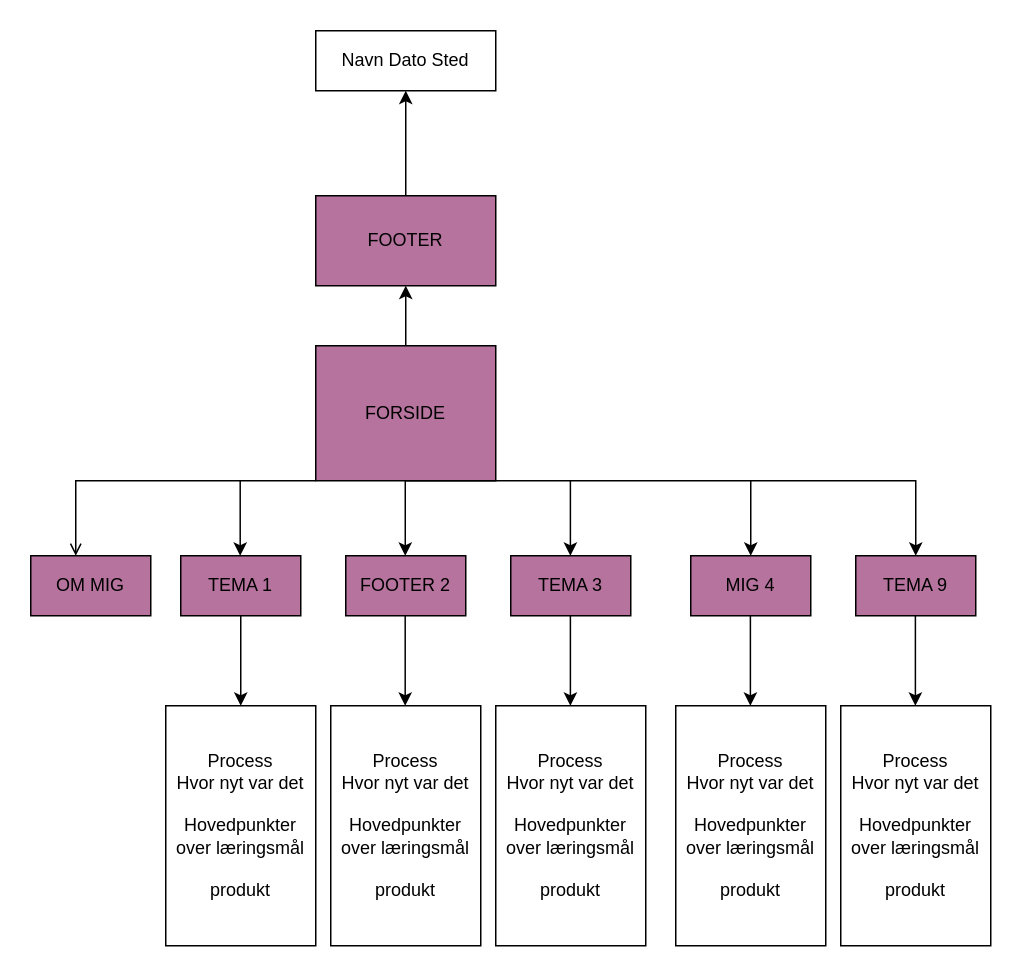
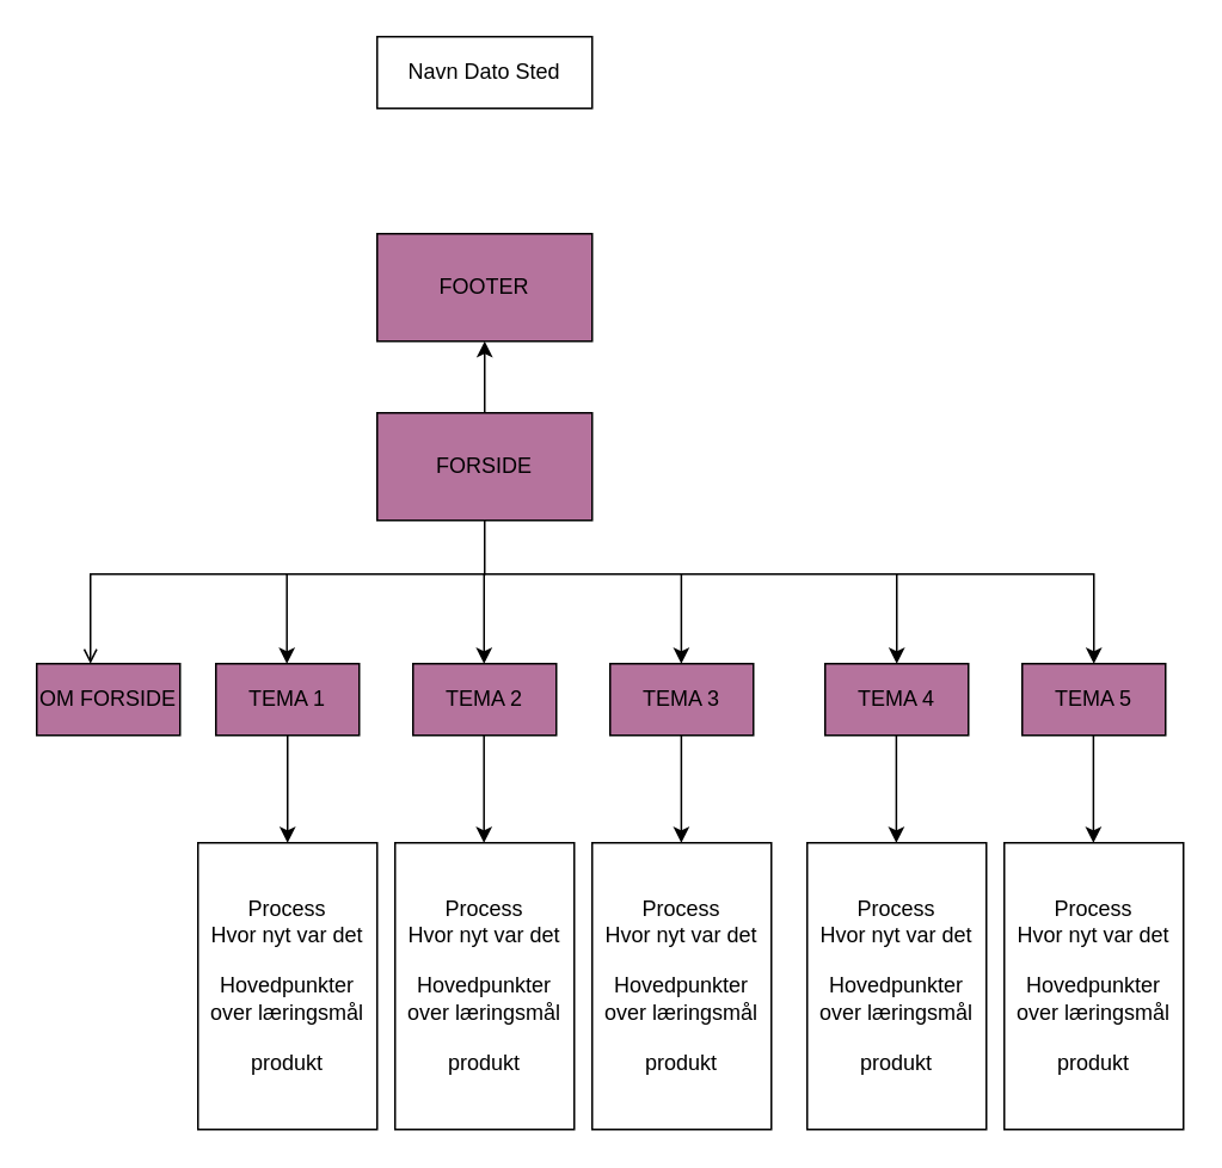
- <mxCell id="26" value="" style="edgeStyle=orthogonalEdgeStyle;rounded=0;orthogonalLoop=1;jettySize=auto;html=1;" edge="1" parent="1" source="27" target="28"><mxGeometry relative="1" as="geometry" /></mxCell>
- <mxCell id="4" value="FORSIDE" style="rounded=0;whiteSpace=wrap;html=1;fillColor=#B5739D;" vertex="1" parent="1"><mxGeometry x="210" y="230" width="120" height="90" as="geometry" /></mxCell>
+ <mxCell id="4" value="FORSIDE" style="rounded=0;whiteSpace=wrap;html=1;fillColor=#B5739D;" vertex="1" parent="1"><mxGeometry x="210" y="230" width="120" height="60" as="geometry" /></mxCell>
- <mxCell id="15" value="OM MIG" style="rounded=0;whiteSpace=wrap;html=1;fillColor=#B5739D;" vertex="1" parent="1"><mxGeometry x="20" y="370" width="80" height="40" as="geometry" /></mxCell>
+ <mxCell id="15" value="OM FORSIDE" style="rounded=0;whiteSpace=wrap;html=1;fillColor=#B5739D;" vertex="1" parent="1"><mxGeometry x="20" y="370" width="80" height="40" as="geometry" /></mxCell>
- <mxCell id="7" value="FOOTER 2" style="rounded=0;whiteSpace=wrap;html=1;fillColor=#B5739D;" vertex="1" parent="1"><mxGeometry x="230" y="370" width="80" height="40" as="geometry" /></mxCell>
+ <mxCell id="7" value="TEMA 2" style="rounded=0;whiteSpace=wrap;html=1;fillColor=#B5739D;" vertex="1" parent="1"><mxGeometry x="230" y="370" width="80" height="40" as="geometry" /></mxCell>
- <mxCell id="12" value="MIG 4" style="rounded=0;whiteSpace=wrap;html=1;fillColor=#B5739D;" vertex="1" parent="1"><mxGeometry x="460" y="370" width="80" height="40" as="geometry" /></mxCell>
+ <mxCell id="12" value="TEMA 4" style="rounded=0;whiteSpace=wrap;html=1;fillColor=#B5739D;" vertex="1" parent="1"><mxGeometry x="460" y="370" width="80" height="40" as="geometry" /></mxCell>
- <mxCell id="13" value="TEMA 9" style="rounded=0;whiteSpace=wrap;html=1;fillColor=#B5739D;" vertex="1" parent="1"><mxGeometry x="570" y="370" width="80" height="40" as="geometry" /></mxCell>
+ <mxCell id="13" value="TEMA 5" style="rounded=0;whiteSpace=wrap;html=1;fillColor=#B5739D;" vertex="1" parent="1"><mxGeometry x="570" y="370" width="80" height="40" as="geometry" /></mxCell>
